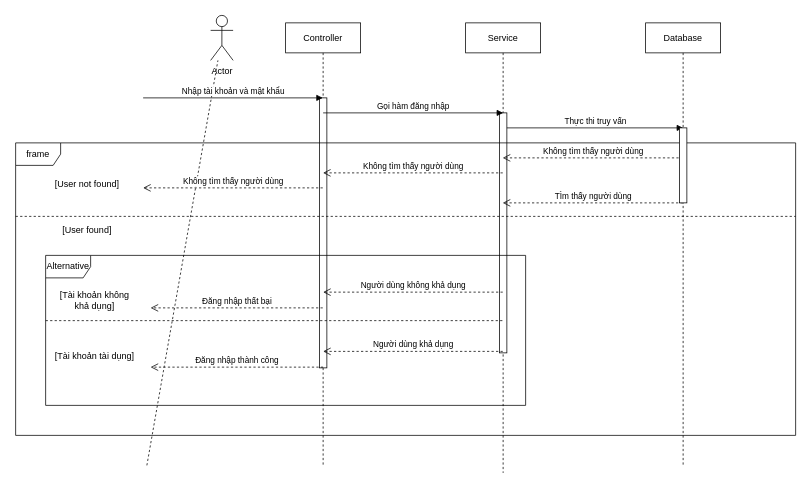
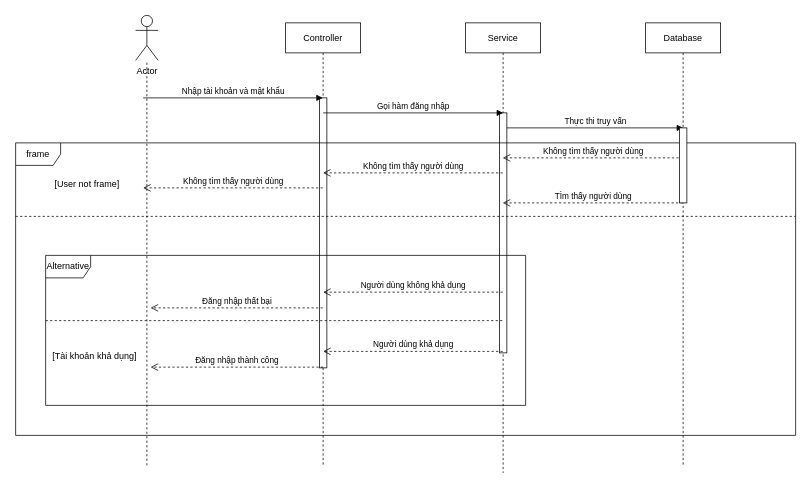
- <mxCell id="2" value="Actor" style="shape=umlActor;verticalLabelPosition=bottom;verticalAlign=top;html=1;outlineConnect=0;" parent="1" vertex="1"><mxGeometry x="280" y="20" width="30" height="60" as="geometry" /></mxCell>
+ <mxCell id="2" value="Actor" style="shape=umlActor;verticalLabelPosition=bottom;verticalAlign=top;html=1;outlineConnect=0;" parent="1" vertex="1"><mxGeometry x="180" y="20" width="30" height="60" as="geometry" /></mxCell>
- <mxCell id="16" value="[User not found]" style="text;html=1;align=center;verticalAlign=middle;resizable=0;points=[];autosize=1;strokeColor=none;fillColor=none;" parent="1" vertex="1"><mxGeometry x="60" y="230" width="110" height="30" as="geometry" /></mxCell>
+ <mxCell id="16" value="[User not frame]" style="text;html=1;align=center;verticalAlign=middle;resizable=0;points=[];autosize=1;strokeColor=none;fillColor=none;" parent="1" vertex="1"><mxGeometry x="60" y="230" width="110" height="30" as="geometry" /></mxCell>
- <mxCell id="20" value="[User found]" style="text;html=1;align=center;verticalAlign=middle;resizable=0;points=[];autosize=1;strokeColor=none;fillColor=none;" parent="1" vertex="1"><mxGeometry x="70" y="292" width="90" height="30" as="geometry" /></mxCell>
- <mxCell id="26" value="[Tài khoản không&lt;div&gt;khả dụng]&lt;/div&gt;" style="text;html=1;align=center;verticalAlign=middle;resizable=0;points=[];autosize=1;strokeColor=none;fillColor=none;" parent="1" vertex="1"><mxGeometry x="65" y="380" width="120" height="40" as="geometry" /></mxCell>
- <mxCell id="27" value="[Tài khoản tài dụng]" style="text;html=1;align=center;verticalAlign=middle;resizable=0;points=[];autosize=1;strokeColor=none;fillColor=none;" parent="1" vertex="1"><mxGeometry x="55" y="460" width="140" height="30" as="geometry" /></mxCell>
+ <mxCell id="27" value="[Tài khoản khả dụng]" style="text;html=1;align=center;verticalAlign=middle;resizable=0;points=[];autosize=1;strokeColor=none;fillColor=none;" parent="1" vertex="1"><mxGeometry x="55" y="460" width="140" height="30" as="geometry" /></mxCell>
